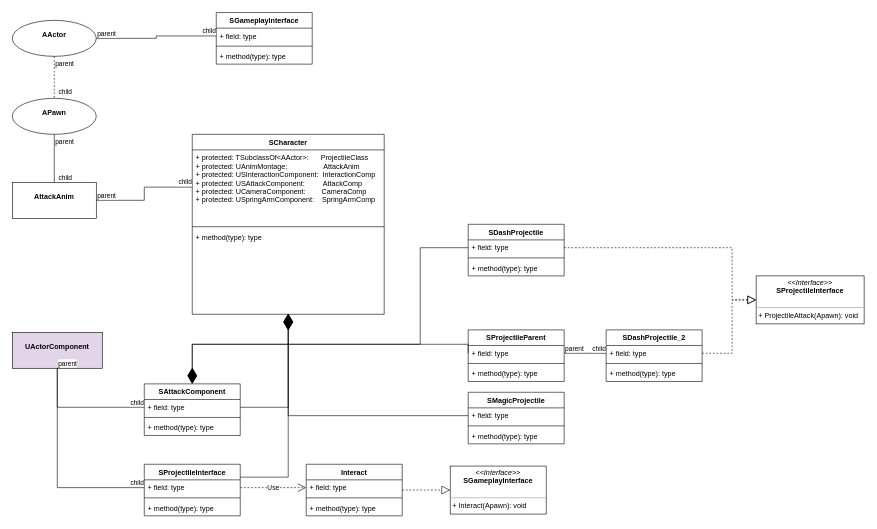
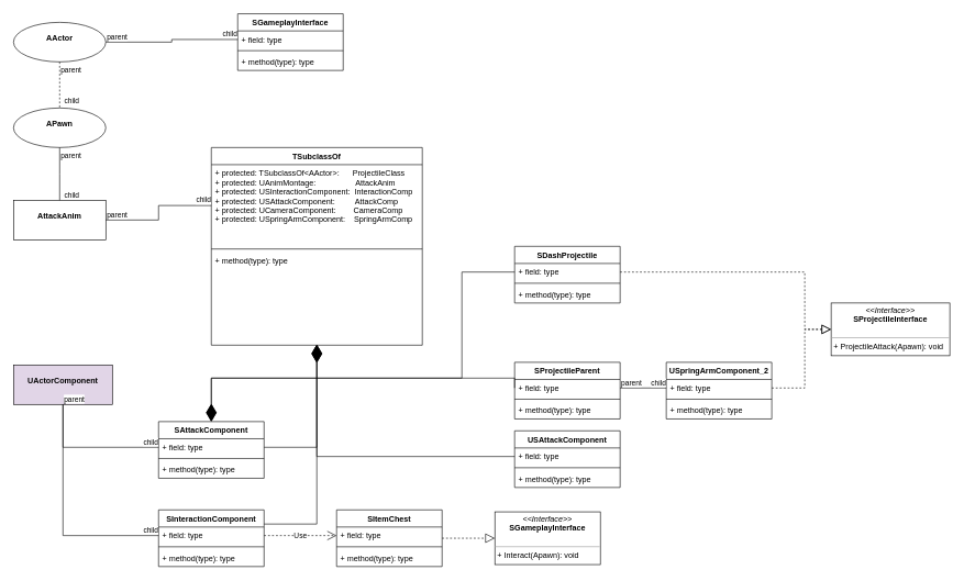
- <mxCell id="32" value="SCharacter" style="swimlane;fontStyle=1;align=center;verticalAlign=top;childLayout=stackLayout;horizontal=1;startSize=26;horizontalStack=0;resizeParent=1;resizeParentMax=0;resizeLast=0;collapsible=1;marginBottom=0;" vertex="1" parent="1"><mxGeometry x="320" y="223" width="320" height="300" as="geometry" /></mxCell>
+ <mxCell id="32" value="TSubclassOf" style="swimlane;fontStyle=1;align=center;verticalAlign=top;childLayout=stackLayout;horizontal=1;startSize=26;horizontalStack=0;resizeParent=1;resizeParentMax=0;resizeLast=0;collapsible=1;marginBottom=0;" vertex="1" parent="1"><mxGeometry x="320" y="223" width="320" height="300" as="geometry" /></mxCell>
- <mxCell id="28" value="SDashProjectile_2&#10;&#10;" style="swimlane;fontStyle=1;align=center;verticalAlign=top;childLayout=stackLayout;horizontal=1;startSize=26;horizontalStack=0;resizeParent=1;resizeParentMax=0;resizeLast=0;collapsible=1;marginBottom=0;" vertex="1" parent="1"><mxGeometry x="1010" y="549" width="160" height="86" as="geometry" /></mxCell>
+ <mxCell id="28" value="USpringArmComponent_2&#10;&#10;" style="swimlane;fontStyle=1;align=center;verticalAlign=top;childLayout=stackLayout;horizontal=1;startSize=26;horizontalStack=0;resizeParent=1;resizeParentMax=0;resizeLast=0;collapsible=1;marginBottom=0;" vertex="1" parent="1"><mxGeometry x="1010" y="549" width="160" height="86" as="geometry" /></mxCell>
- <mxCell id="20" value="SMagicProjectile&#10;" style="swimlane;fontStyle=1;align=center;verticalAlign=top;childLayout=stackLayout;horizontal=1;startSize=26;horizontalStack=0;resizeParent=1;resizeParentMax=0;resizeLast=0;collapsible=1;marginBottom=0;" vertex="1" parent="1"><mxGeometry x="780" y="653" width="160" height="86" as="geometry" /></mxCell>
+ <mxCell id="20" value="USAttackComponent&#10;" style="swimlane;fontStyle=1;align=center;verticalAlign=top;childLayout=stackLayout;horizontal=1;startSize=26;horizontalStack=0;resizeParent=1;resizeParentMax=0;resizeLast=0;collapsible=1;marginBottom=0;" vertex="1" parent="1"><mxGeometry x="780" y="653" width="160" height="86" as="geometry" /></mxCell>
- <mxCell id="8" value="SProjectileInterface" style="swimlane;fontStyle=1;align=center;verticalAlign=top;childLayout=stackLayout;horizontal=1;startSize=26;horizontalStack=0;resizeParent=1;resizeParentMax=0;resizeLast=0;collapsible=1;marginBottom=0;" vertex="1" parent="1"><mxGeometry x="240" y="773" width="160" height="86" as="geometry" /></mxCell>
+ <mxCell id="8" value="SInteractionComponent" style="swimlane;fontStyle=1;align=center;verticalAlign=top;childLayout=stackLayout;horizontal=1;startSize=26;horizontalStack=0;resizeParent=1;resizeParentMax=0;resizeLast=0;collapsible=1;marginBottom=0;" vertex="1" parent="1"><mxGeometry x="240" y="773" width="160" height="86" as="geometry" /></mxCell>
- <mxCell id="16" value="Interact" style="swimlane;fontStyle=1;align=center;verticalAlign=top;childLayout=stackLayout;horizontal=1;startSize=26;horizontalStack=0;resizeParent=1;resizeParentMax=0;resizeLast=0;collapsible=1;marginBottom=0;" vertex="1" parent="1"><mxGeometry x="510" y="773" width="160" height="86" as="geometry" /></mxCell>
+ <mxCell id="16" value="SItemChest" style="swimlane;fontStyle=1;align=center;verticalAlign=top;childLayout=stackLayout;horizontal=1;startSize=26;horizontalStack=0;resizeParent=1;resizeParentMax=0;resizeLast=0;collapsible=1;marginBottom=0;" vertex="1" parent="1"><mxGeometry x="510" y="773" width="160" height="86" as="geometry" /></mxCell>
